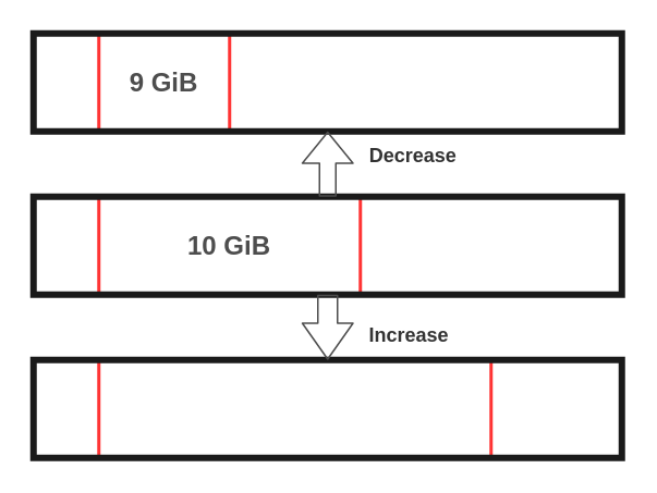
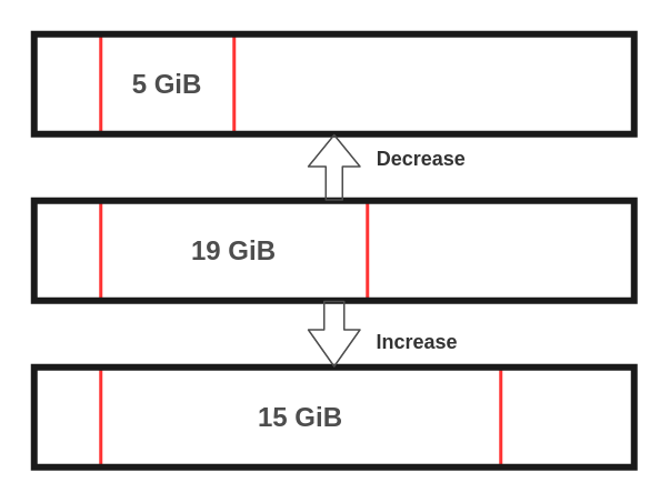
- <mxCell id="17" value="9 GiB" style="text;html=1;strokeColor=none;fillColor=none;align=center;verticalAlign=middle;whiteSpace=wrap;rounded=0;fontStyle=1;fontSize=16;fontColor=#4D4D4D;" vertex="1" parent="1"><mxGeometry x="70" y="40" width="60" height="20" as="geometry" /></mxCell>
+ <mxCell id="17" value="5 GiB" style="text;html=1;strokeColor=none;fillColor=none;align=center;verticalAlign=middle;whiteSpace=wrap;rounded=0;fontStyle=1;fontSize=16;fontColor=#4D4D4D;" vertex="1" parent="1"><mxGeometry x="70" y="40" width="60" height="20" as="geometry" /></mxCell>
- <mxCell id="14" value="10 GiB" style="text;html=1;strokeColor=none;fillColor=none;align=center;verticalAlign=middle;whiteSpace=wrap;rounded=0;fontStyle=1;fontSize=16;fontColor=#4D4D4D;" vertex="1" parent="1"><mxGeometry x="110" y="140" width="60" height="20" as="geometry" /></mxCell>
+ <mxCell id="14" value="19 GiB" style="text;html=1;strokeColor=none;fillColor=none;align=center;verticalAlign=middle;whiteSpace=wrap;rounded=0;fontStyle=1;fontSize=16;fontColor=#4D4D4D;" vertex="1" parent="1"><mxGeometry x="110" y="140" width="60" height="20" as="geometry" /></mxCell>
+ <mxCell id="13" value="15 GiB" style="text;html=1;strokeColor=none;fillColor=none;align=center;verticalAlign=middle;whiteSpace=wrap;rounded=0;fontSize=16;fontStyle=1;fontColor=#4D4D4D;" vertex="1" parent="1"><mxGeometry x="140" y="240" width="80" height="20" as="geometry" /></mxCell>
